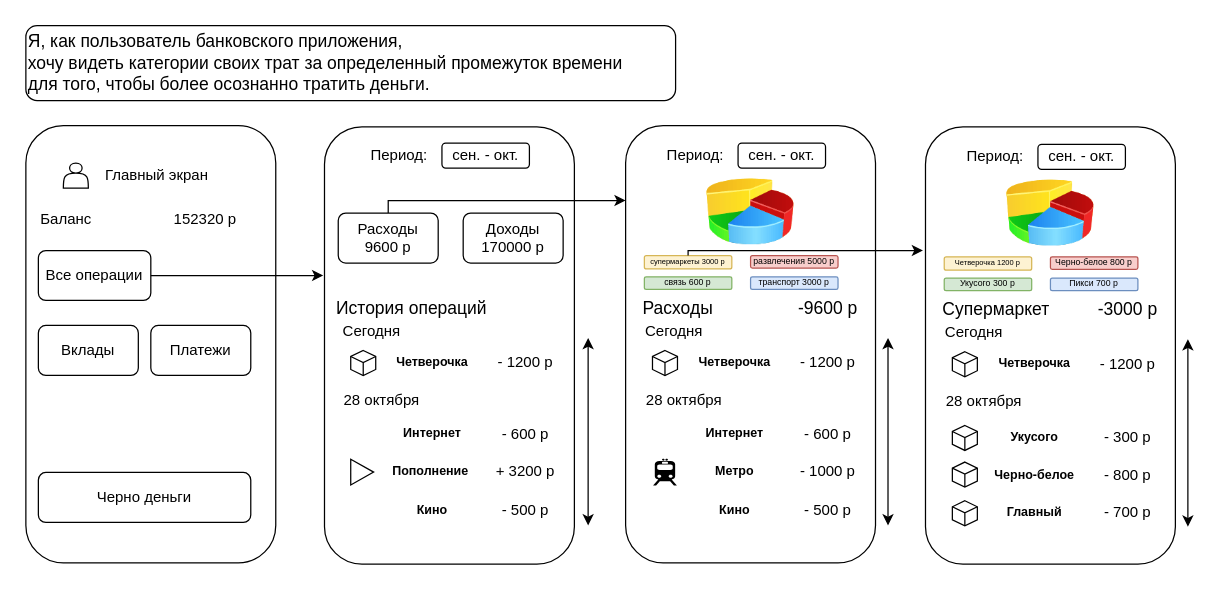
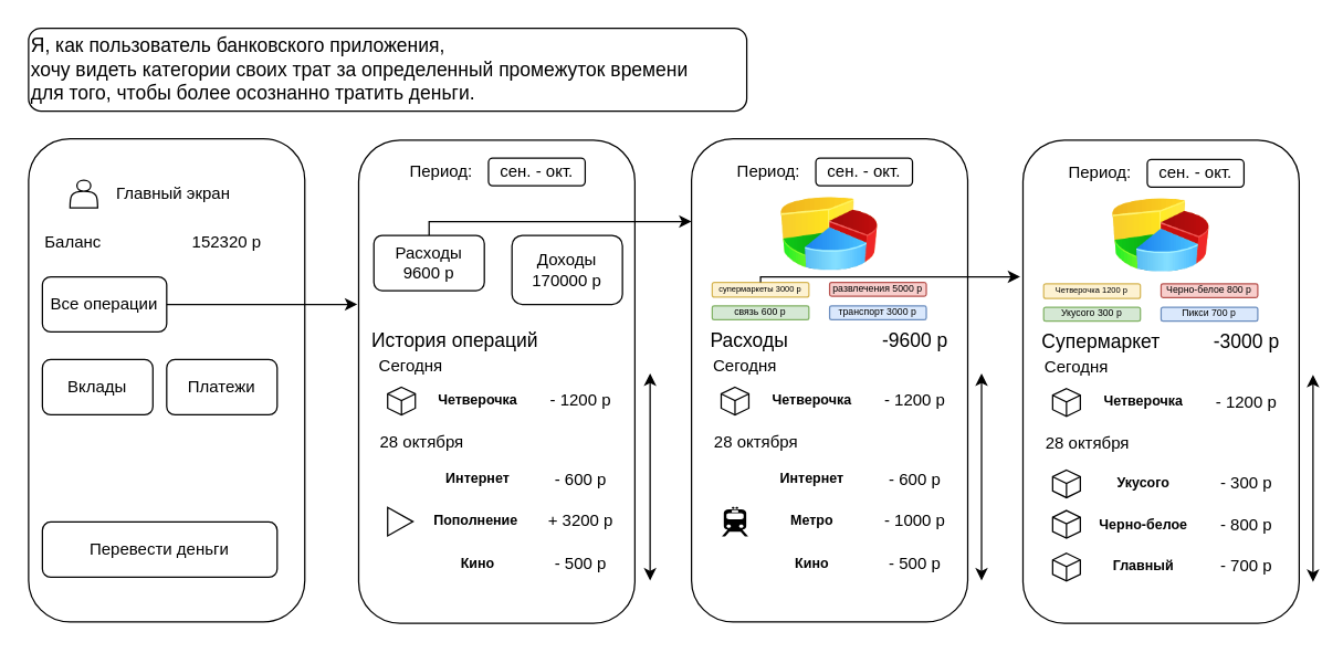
- <mxCell id="10" value="Доходы&lt;div&gt;170000 р&lt;/div&gt;" style="rounded=1;whiteSpace=wrap;html=1;" vertex="1" parent="1"><mxGeometry x="370" y="170" width="80" height="40" as="geometry" /></mxCell>
+ <mxCell id="10" value="Доходы&lt;div&gt;170000 р&lt;/div&gt;" style="rounded=1;whiteSpace=wrap;html=1;" vertex="1" parent="1"><mxGeometry x="370" y="170" width="80" height="50" as="geometry" /></mxCell>
- <mxCell id="82" value="Черно деньги" style="rounded=1;whiteSpace=wrap;html=1;" vertex="1" parent="1"><mxGeometry x="30" y="377.65" width="170" height="40" as="geometry" /></mxCell>
+ <mxCell id="82" value="Перевести деньги" style="rounded=1;whiteSpace=wrap;html=1;" vertex="1" parent="1"><mxGeometry x="30" y="377.65" width="170" height="40" as="geometry" /></mxCell>
